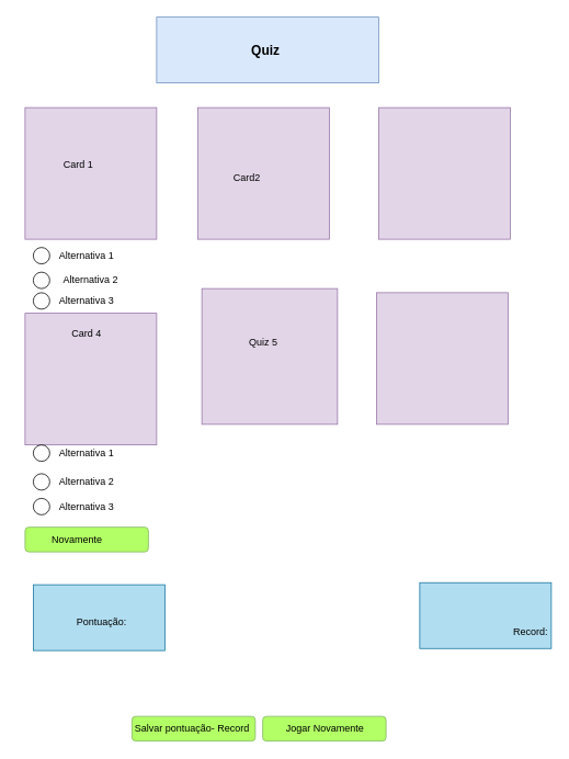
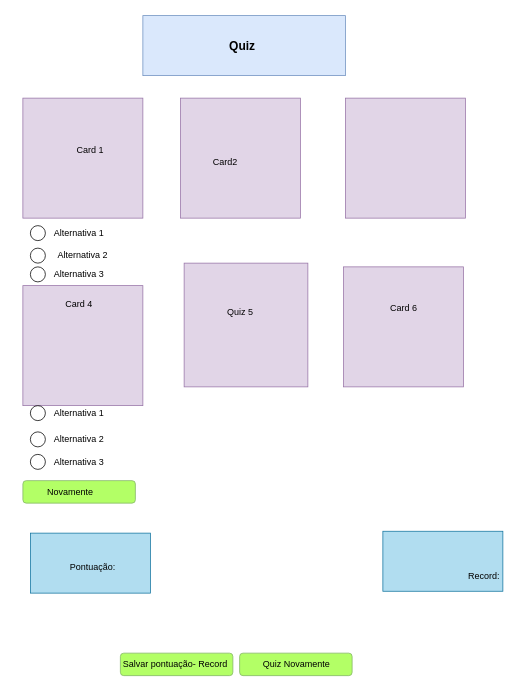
- <mxCell id="15" value="Card 1" style="text;html=1;strokeColor=none;fillColor=none;align=center;verticalAlign=middle;whiteSpace=wrap;rounded=0;" parent="1" vertex="1"><mxGeometry x="60" y="160" width="70" height="80" as="geometry" /></mxCell>
+ <mxCell id="15" value="Card 1" style="text;html=1;strokeColor=none;fillColor=none;align=center;verticalAlign=middle;whiteSpace=wrap;rounded=0;" parent="1" vertex="1"><mxGeometry x="85" y="160" width="70" height="80" as="geometry" /></mxCell>
+ <mxCell id="23" value="Card 6" style="text;html=1;strokeColor=none;fillColor=none;align=center;verticalAlign=middle;whiteSpace=wrap;rounded=0;" vertex="1" parent="1"><mxGeometry x="517.5" y="400" width="40" height="20" as="geometry" /></mxCell>
- <mxCell id="29" value="Jogar Novamente" style="text;html=1;strokeColor=none;fillColor=none;align=center;verticalAlign=middle;whiteSpace=wrap;rounded=0;" vertex="1" parent="1"><mxGeometry x="315" y="875" width="160" height="20" as="geometry" /></mxCell>
+ <mxCell id="29" value="Quiz Novamente" style="text;html=1;strokeColor=none;fillColor=none;align=center;verticalAlign=middle;whiteSpace=wrap;rounded=0;" vertex="1" parent="1"><mxGeometry x="315" y="875" width="160" height="20" as="geometry" /></mxCell>
